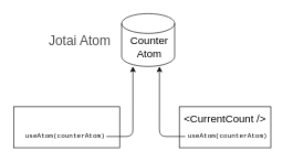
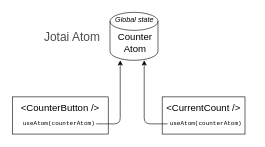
+ <mxCell id="6" value="Global state" style="text;html=1;strokeColor=none;fillColor=none;align=center;verticalAlign=middle;whiteSpace=wrap;rounded=0;fontStyle=2" parent="3" vertex="1"><mxGeometry x="19" y="3" width="70" height="20" as="geometry" /></mxCell>
+ <mxCell id="10" value="&amp;lt;CounterButton /&amp;gt;" style="text;html=1;strokeColor=none;fillColor=none;align=center;verticalAlign=middle;whiteSpace=wrap;rounded=0;fontSize=16;" parent="8" vertex="1"><mxGeometry y="8" width="160" height="20" as="geometry" /></mxCell>
